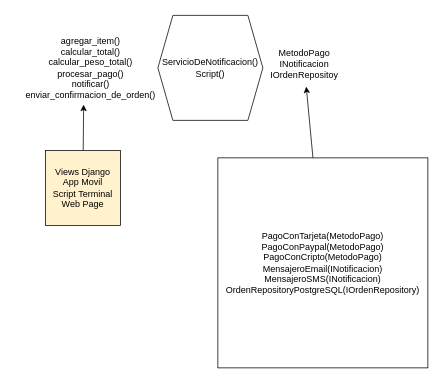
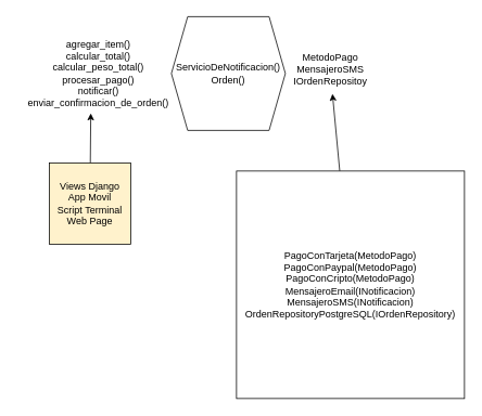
- <mxCell id="4" value="MetodoPago&lt;br&gt;INotificacion&lt;br&gt;IOrdenRepositoy" style="text;html=1;align=center;verticalAlign=middle;resizable=0;points=[];autosize=1;strokeColor=none;fillColor=none;" vertex="1" parent="1"><mxGeometry x="350" y="55" width="110" height="60" as="geometry" /></mxCell>
+ <mxCell id="4" value="MetodoPago&lt;br&gt;MensajeroSMS&lt;br&gt;IOrdenRepositoy" style="text;html=1;align=center;verticalAlign=middle;resizable=0;points=[];autosize=1;strokeColor=none;fillColor=none;" vertex="1" parent="1"><mxGeometry x="350" y="55" width="110" height="60" as="geometry" /></mxCell>
- <mxCell id="2" value="ServicioDeNotificacion()&lt;br&gt;Script()" style="shape=hexagon;perimeter=hexagonPerimeter2;whiteSpace=wrap;html=1;fixedSize=1;" vertex="1" parent="1"><mxGeometry x="210" y="20" width="140" height="140" as="geometry" /></mxCell>
+ <mxCell id="2" value="ServicioDeNotificacion()&lt;br&gt;Orden()" style="shape=hexagon;perimeter=hexagonPerimeter2;whiteSpace=wrap;html=1;fixedSize=1;" vertex="1" parent="1"><mxGeometry x="210" y="20" width="140" height="140" as="geometry" /></mxCell>
